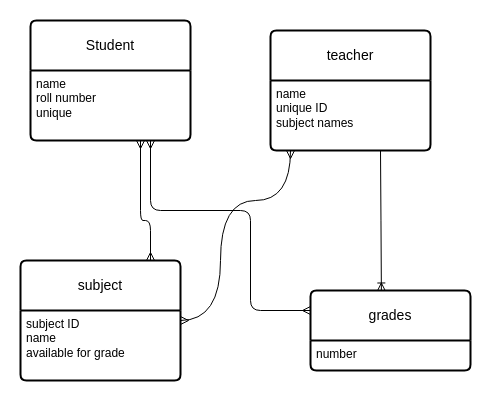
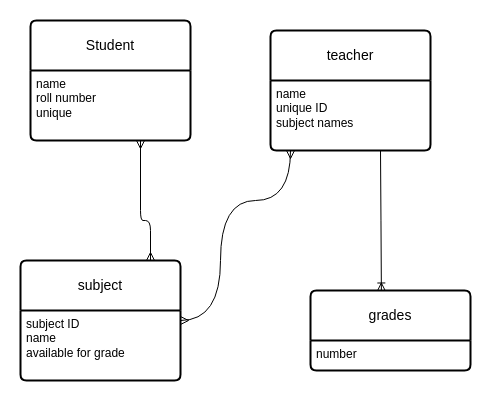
- <mxCell id="13" value="" style="edgeStyle=orthogonalEdgeStyle;fontSize=12;html=1;endArrow=ERmany;startArrow=ERmany;rounded=1;" edge="1" parent="1" source="4" target="8"><mxGeometry width="100" height="100" relative="1" as="geometry"><mxPoint x="160" y="280" as="sourcePoint" /><mxPoint x="150" y="170" as="targetPoint" /><Array as="points"><mxPoint x="250" y="310" /><mxPoint x="250" y="210" /><mxPoint x="150" y="210" /></Array></mxGeometry></mxCell>
